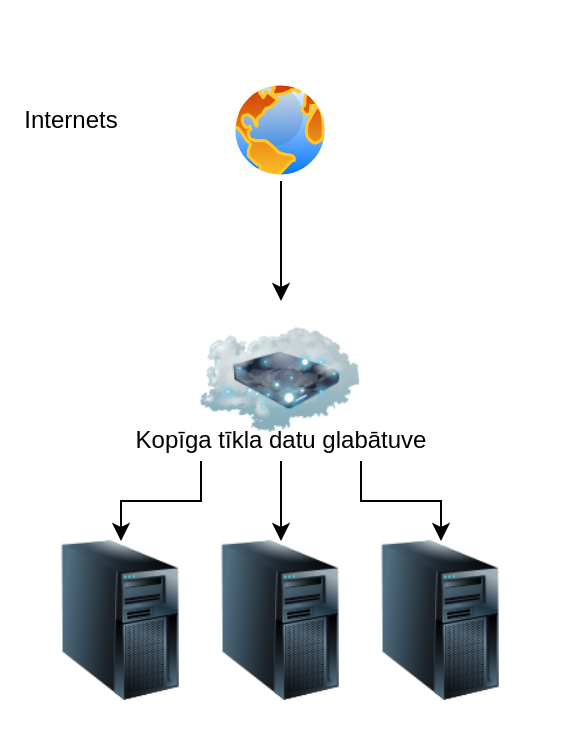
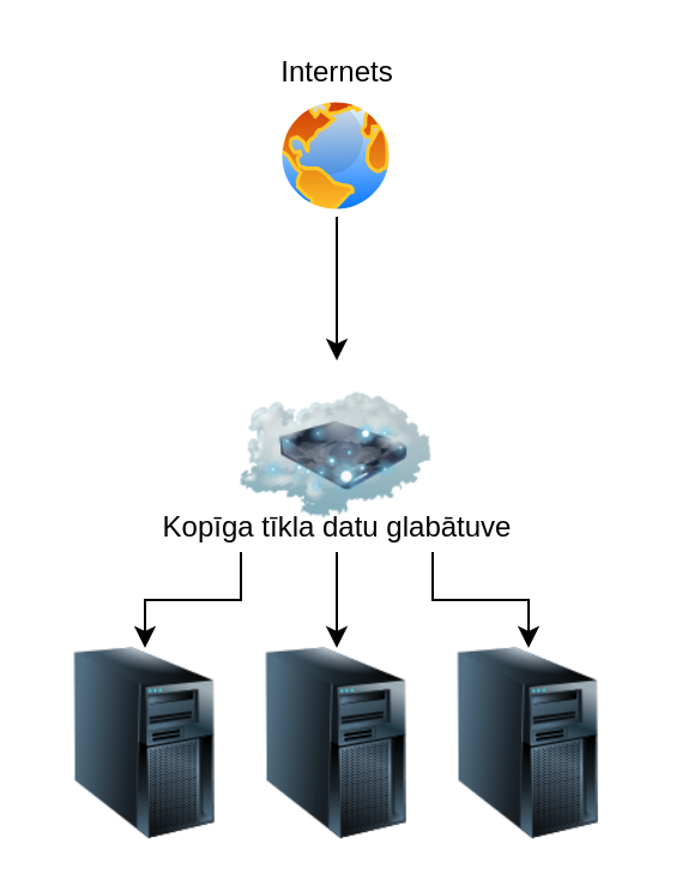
- <mxCell id="11" value="Internets" style="text;html=1;align=center;verticalAlign=middle;resizable=0;points=[];autosize=1;strokeColor=none;fillColor=none;" vertex="1" parent="1"><mxGeometry x="5" y="50" width="60" height="20" as="geometry" /></mxCell>
+ <mxCell id="11" value="Internets" style="text;html=1;align=center;verticalAlign=middle;resizable=0;points=[];autosize=1;strokeColor=none;fillColor=none;" vertex="1" parent="1"><mxGeometry x="110" y="20" width="60" height="20" as="geometry" /></mxCell>
